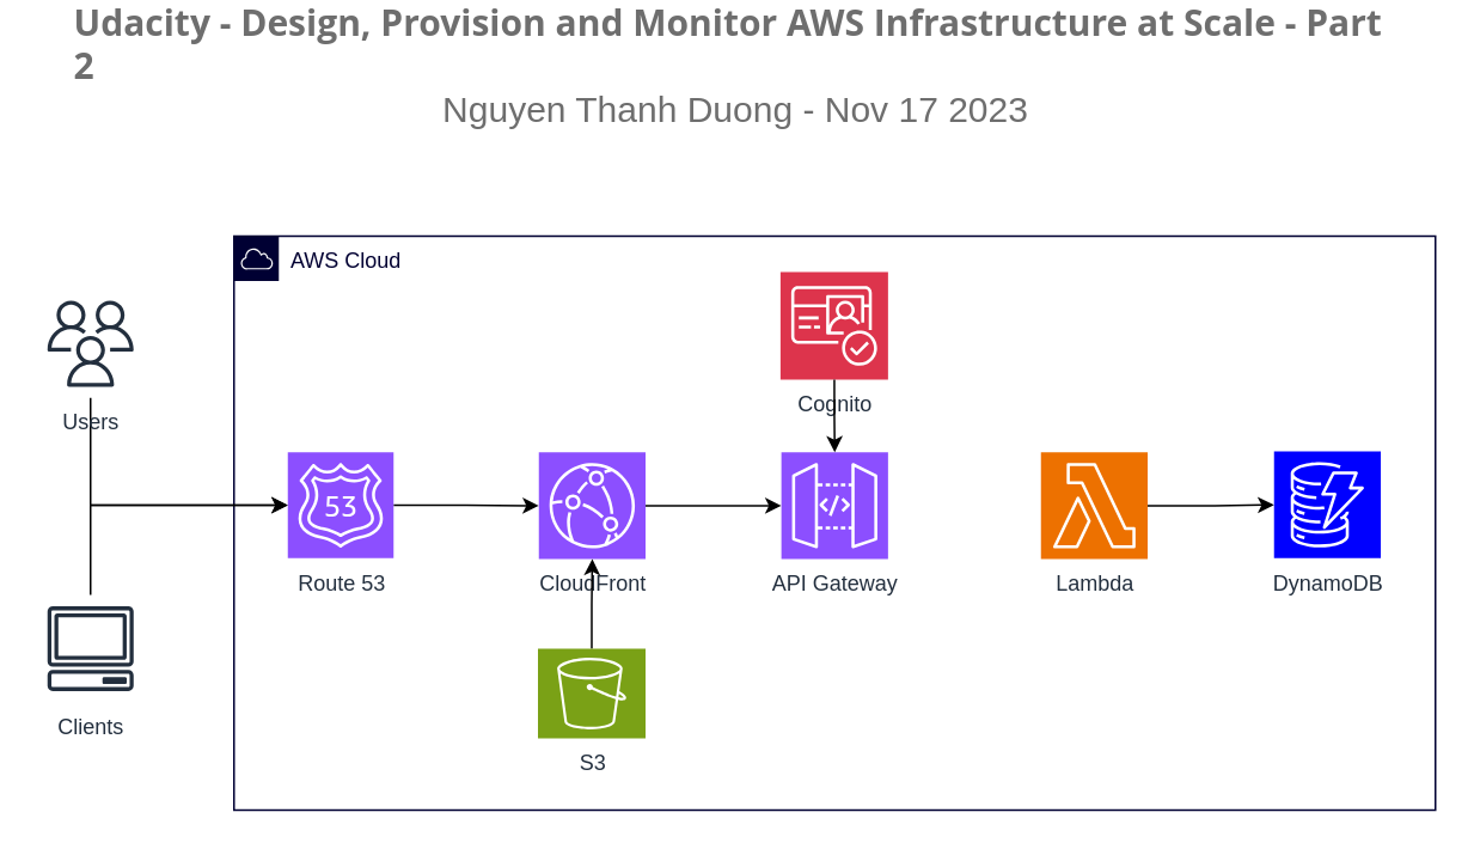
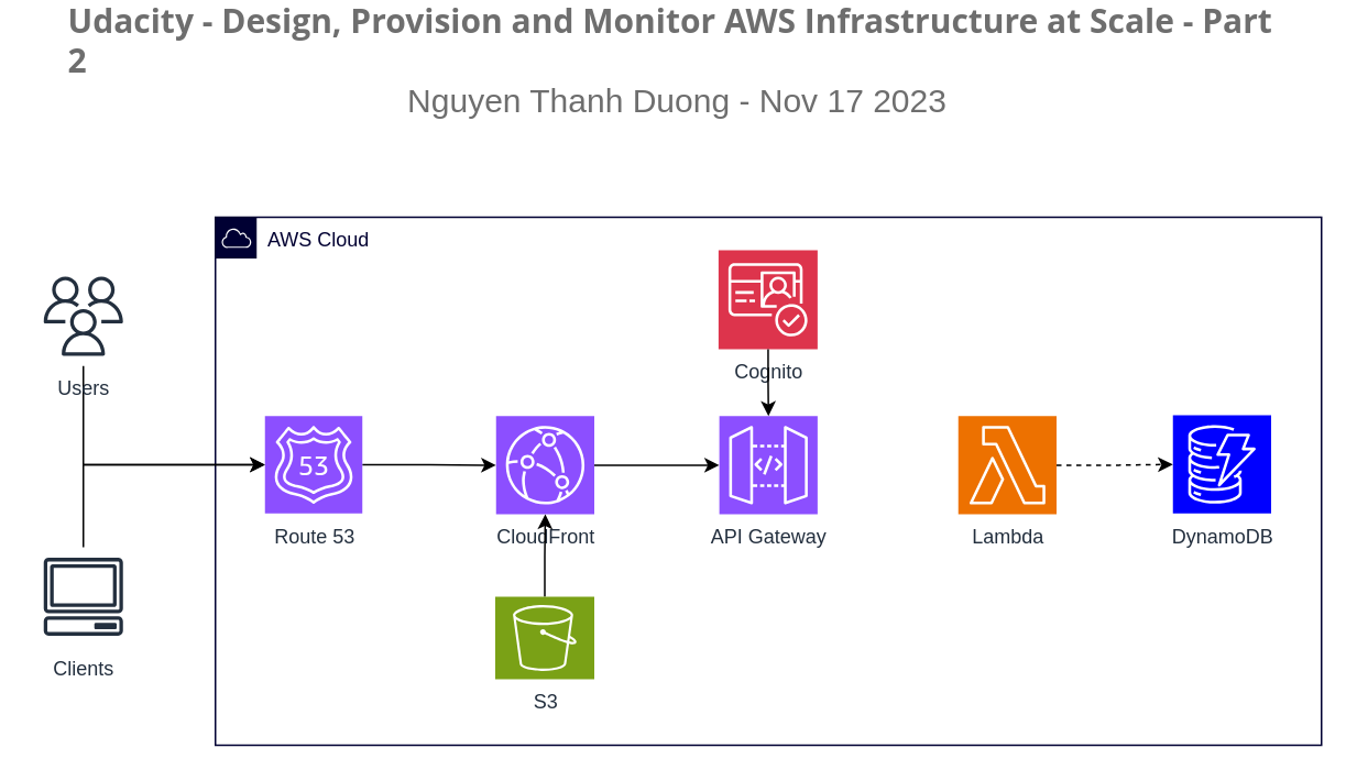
- <mxCell id="8" style="edgeStyle=orthogonalEdgeStyle;rounded=0;orthogonalLoop=1;jettySize=auto;html=1;" edge="1" parent="1" source="9" target="10"><mxGeometry relative="1" as="geometry" /></mxCell>
+ <mxCell id="8" style="edgeStyle=orthogonalEdgeStyle;rounded=0;orthogonalLoop=1;jettySize=auto;html=1;dashed=1;" edge="1" parent="1" source="9" target="10"><mxGeometry relative="1" as="geometry" /></mxCell>
